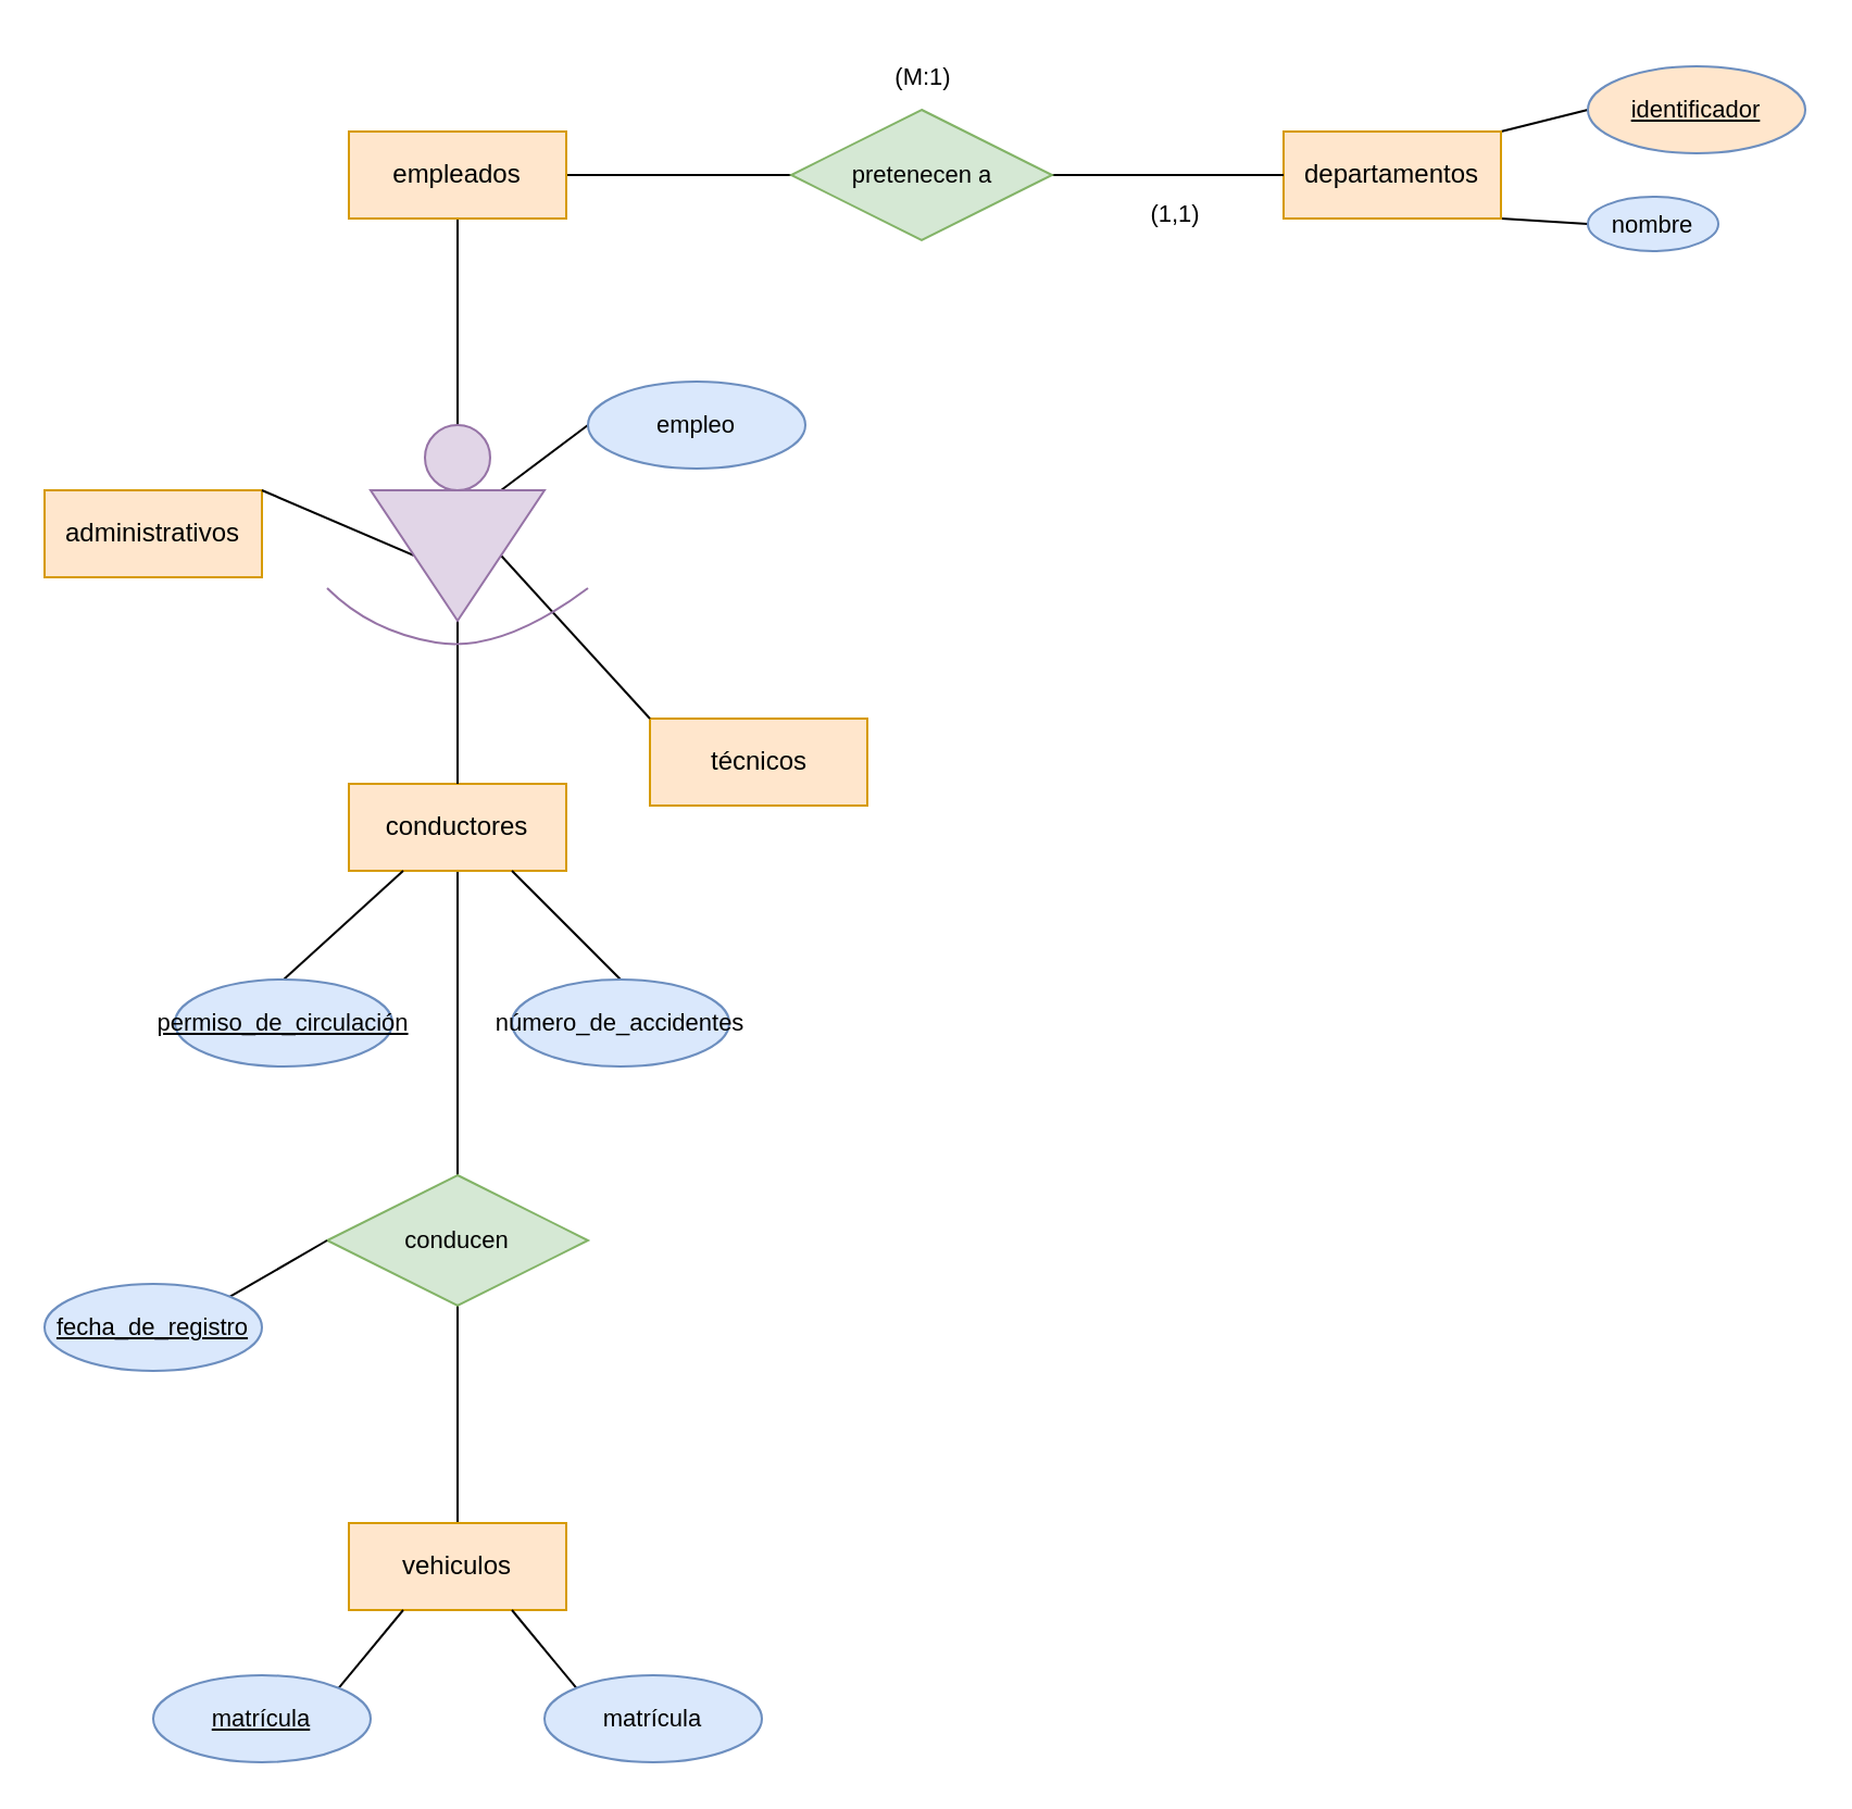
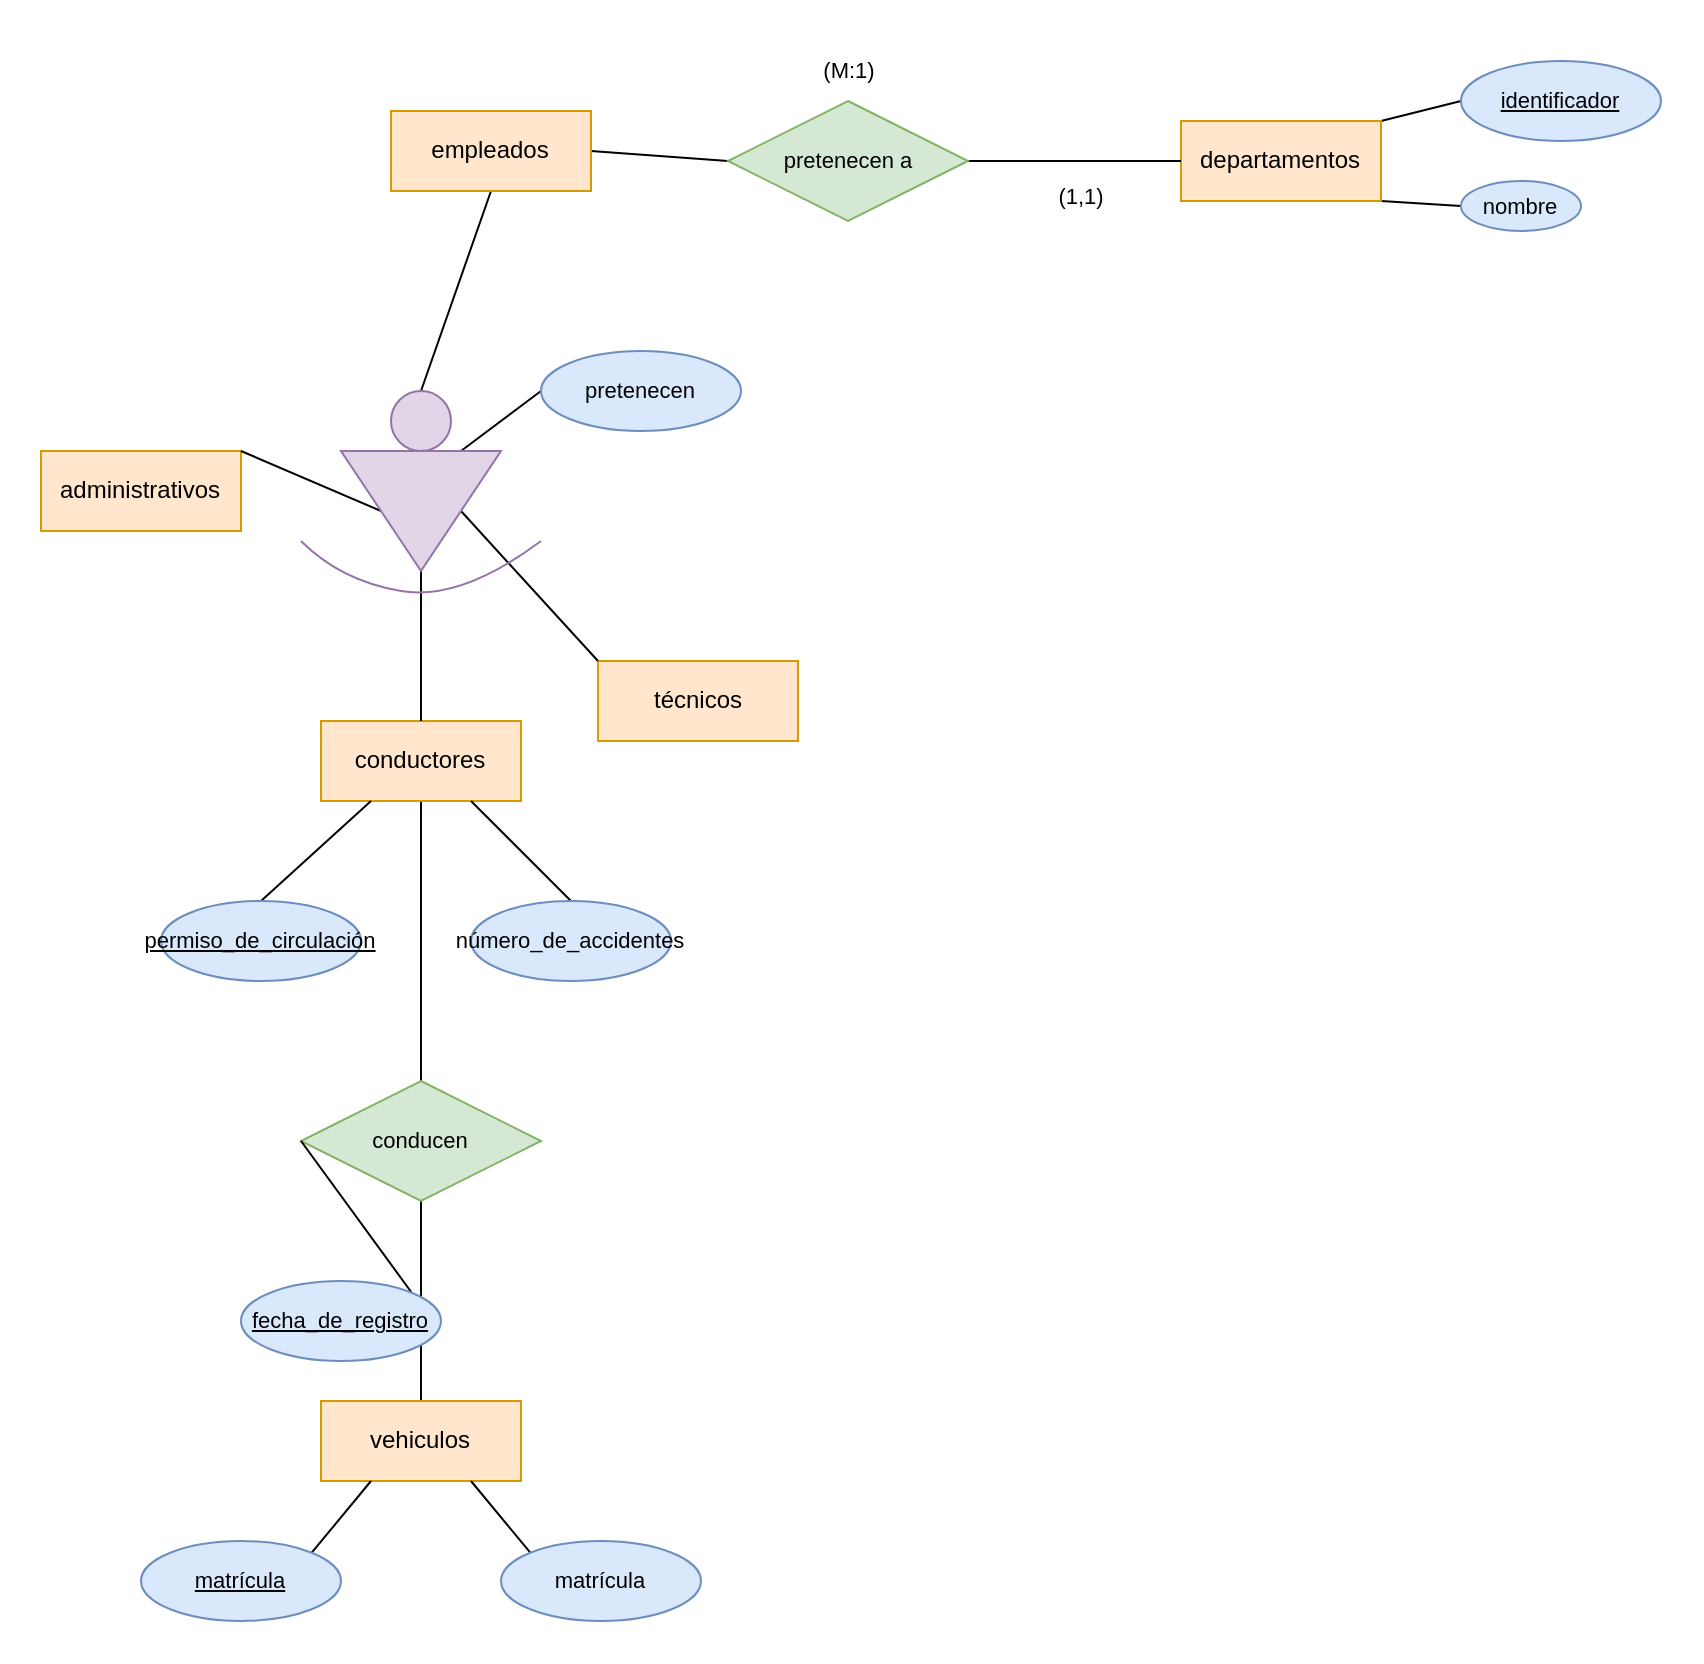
- <mxCell id="22" value="identificador" style="ellipse;whiteSpace=wrap;html=1;align=center;fontFamily=Helvetica;fontSize=11;fillColor=#ffe6cc;strokeColor=#6c8ebf;fontStyle=4;" vertex="1" parent="1"><mxGeometry x="730" y="30" width="100" height="40" as="geometry" /></mxCell>
+ <mxCell id="22" value="identificador" style="ellipse;whiteSpace=wrap;html=1;align=center;fontFamily=Helvetica;fontSize=11;fillColor=#dae8fc;strokeColor=#6c8ebf;fontStyle=4" vertex="1" parent="1"><mxGeometry x="730" y="30" width="100" height="40" as="geometry" /></mxCell>
- <mxCell id="4" value="empleados" style="whiteSpace=wrap;html=1;align=center;fillColor=#ffe6cc;strokeColor=#d79b00;" vertex="1" parent="1"><mxGeometry x="160" y="60" width="100" height="40" as="geometry" /></mxCell>
+ <mxCell id="4" value="empleados" style="whiteSpace=wrap;html=1;align=center;fillColor=#ffe6cc;strokeColor=#d79b00;" vertex="1" parent="1"><mxGeometry x="195" y="55" width="100" height="40" as="geometry" /></mxCell>
- <mxCell id="19" value="empleo" style="ellipse;whiteSpace=wrap;html=1;align=center;fontFamily=Helvetica;fontSize=11;fillColor=#dae8fc;strokeColor=#6c8ebf;" vertex="1" parent="1"><mxGeometry x="270" y="175" width="100" height="40" as="geometry" /></mxCell>
+ <mxCell id="19" value="pretenecen" style="ellipse;whiteSpace=wrap;html=1;align=center;fontFamily=Helvetica;fontSize=11;fillColor=#dae8fc;strokeColor=#6c8ebf;" vertex="1" parent="1"><mxGeometry x="270" y="175" width="100" height="40" as="geometry" /></mxCell>
- <mxCell id="38" value="fecha_de_registro" style="ellipse;whiteSpace=wrap;html=1;align=center;fontFamily=Helvetica;fontSize=11;fillColor=#dae8fc;strokeColor=#6c8ebf;fontStyle=4" vertex="1" parent="1"><mxGeometry x="20" y="590" width="100" height="40" as="geometry" /></mxCell>
+ <mxCell id="38" value="fecha_de_registro" style="ellipse;whiteSpace=wrap;html=1;align=center;fontFamily=Helvetica;fontSize=11;fillColor=#dae8fc;strokeColor=#6c8ebf;fontStyle=4" vertex="1" parent="1"><mxGeometry x="120" y="640" width="100" height="40" as="geometry" /></mxCell>
